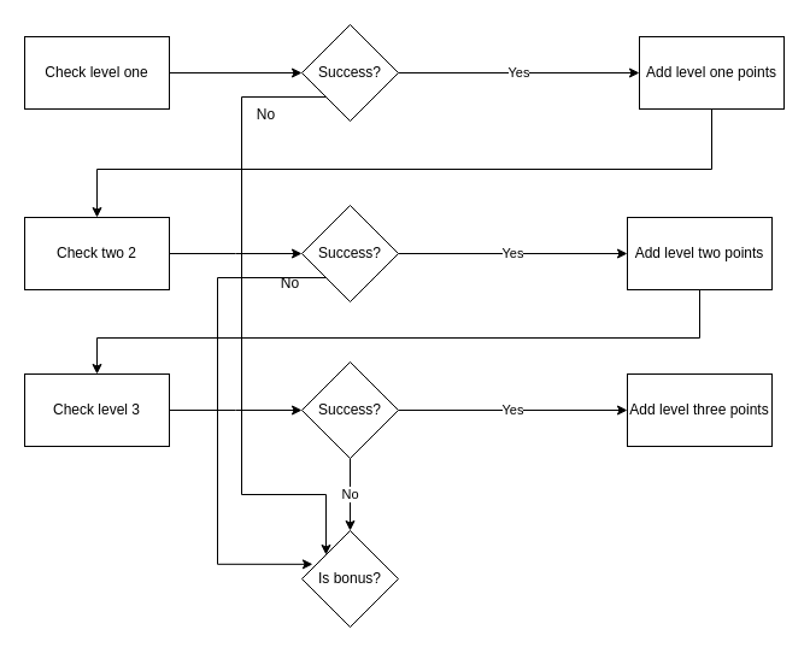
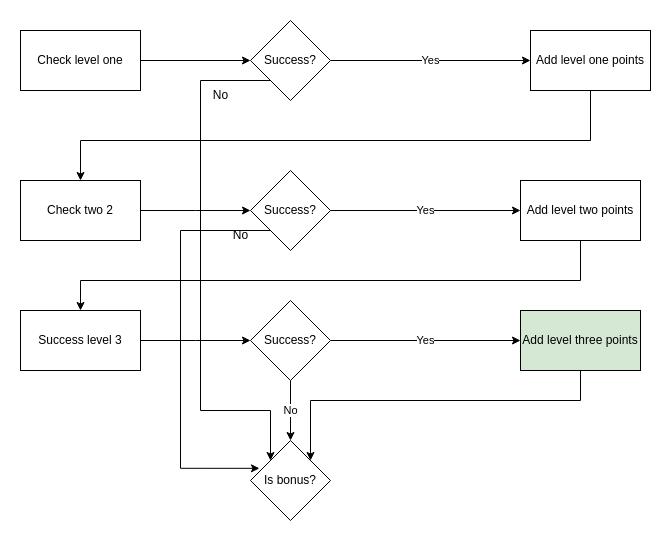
- <mxCell id="18" value="&lt;div&gt;Check level 3&lt;/div&gt;" style="rounded=0;whiteSpace=wrap;html=1;" parent="1" vertex="1"><mxGeometry x="20" y="310" width="120" height="60" as="geometry" /></mxCell>
+ <mxCell id="18" value="&lt;div&gt;Success level 3&lt;/div&gt;" style="rounded=0;whiteSpace=wrap;html=1;" parent="1" vertex="1"><mxGeometry x="20" y="310" width="120" height="60" as="geometry" /></mxCell>
- <mxCell id="23" value="Add level three points" style="rounded=0;whiteSpace=wrap;html=1;" parent="1" vertex="1"><mxGeometry x="520" y="310" width="120" height="60" as="geometry" /></mxCell>
+ <mxCell id="23" value="Add level three points" style="rounded=0;whiteSpace=wrap;html=1;fillColor=#d5e8d4;" parent="1" vertex="1"><mxGeometry x="520" y="310" width="120" height="60" as="geometry" /></mxCell>
+ <mxCell id="22" style="edgeStyle=orthogonalEdgeStyle;rounded=0;orthogonalLoop=1;jettySize=auto;html=1;" parent="1" source="23" target="24" edge="1"><mxGeometry relative="1" as="geometry"><Array as="points"><mxPoint x="580" y="400" /><mxPoint x="310" y="400" /></Array></mxGeometry></mxCell>
